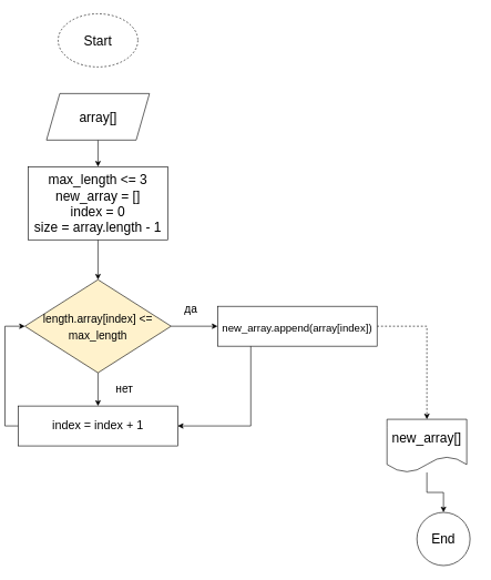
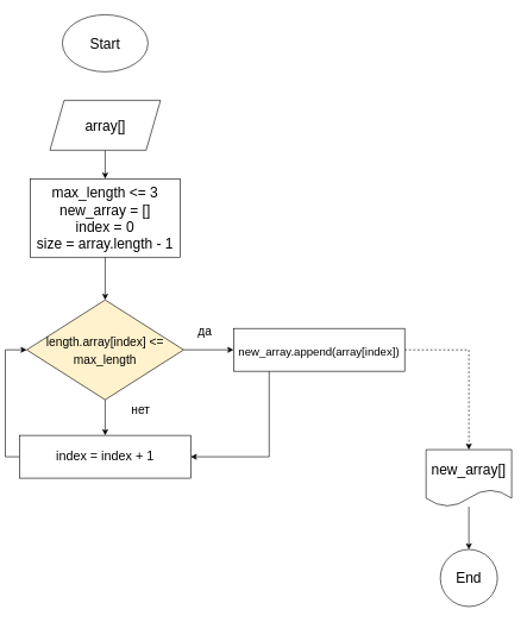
- <mxCell id="2" value="Start" style="ellipse;whiteSpace=wrap;html=1;fontSize=20;dashed=1;" parent="1" vertex="1"><mxGeometry x="80" y="20" width="120" height="80" as="geometry" /></mxCell>
+ <mxCell id="2" value="Start" style="ellipse;whiteSpace=wrap;html=1;fontSize=20;" parent="1" vertex="1"><mxGeometry x="80" y="20" width="120" height="80" as="geometry" /></mxCell>
- <mxCell id="9" value="нет" style="text;html=1;strokeColor=none;fillColor=none;align=center;verticalAlign=middle;whiteSpace=wrap;rounded=0;fontSize=17;" parent="1" vertex="1"><mxGeometry x="150" y="570" width="60" height="30" as="geometry" /></mxCell>
+ <mxCell id="9" value="нет" style="text;html=1;strokeColor=none;fillColor=none;align=center;verticalAlign=middle;whiteSpace=wrap;rounded=0;fontSize=17;" parent="1" vertex="1"><mxGeometry x="160" y="560" width="60" height="30" as="geometry" /></mxCell>
- <mxCell id="17" value="new_array[]" style="shape=document;whiteSpace=wrap;html=1;boundedLbl=1;fontSize=20;" vertex="1" parent="1"><mxGeometry x="575" y="630" width="120" height="80" as="geometry" /></mxCell>
+ <mxCell id="17" value="new_array[]" style="shape=document;whiteSpace=wrap;html=1;boundedLbl=1;fontSize=20;" vertex="1" parent="1"><mxGeometry x="590" y="630" width="120" height="80" as="geometry" /></mxCell>
- <mxCell id="18" value="End" style="ellipse;whiteSpace=wrap;html=1;fontSize=20;" vertex="1" parent="1"><mxGeometry x="620" y="770" width="80" height="80" as="geometry" /></mxCell>
+ <mxCell id="18" value="End" style="ellipse;whiteSpace=wrap;html=1;fontSize=20;" vertex="1" parent="1"><mxGeometry x="610" y="770" width="80" height="80" as="geometry" /></mxCell>
